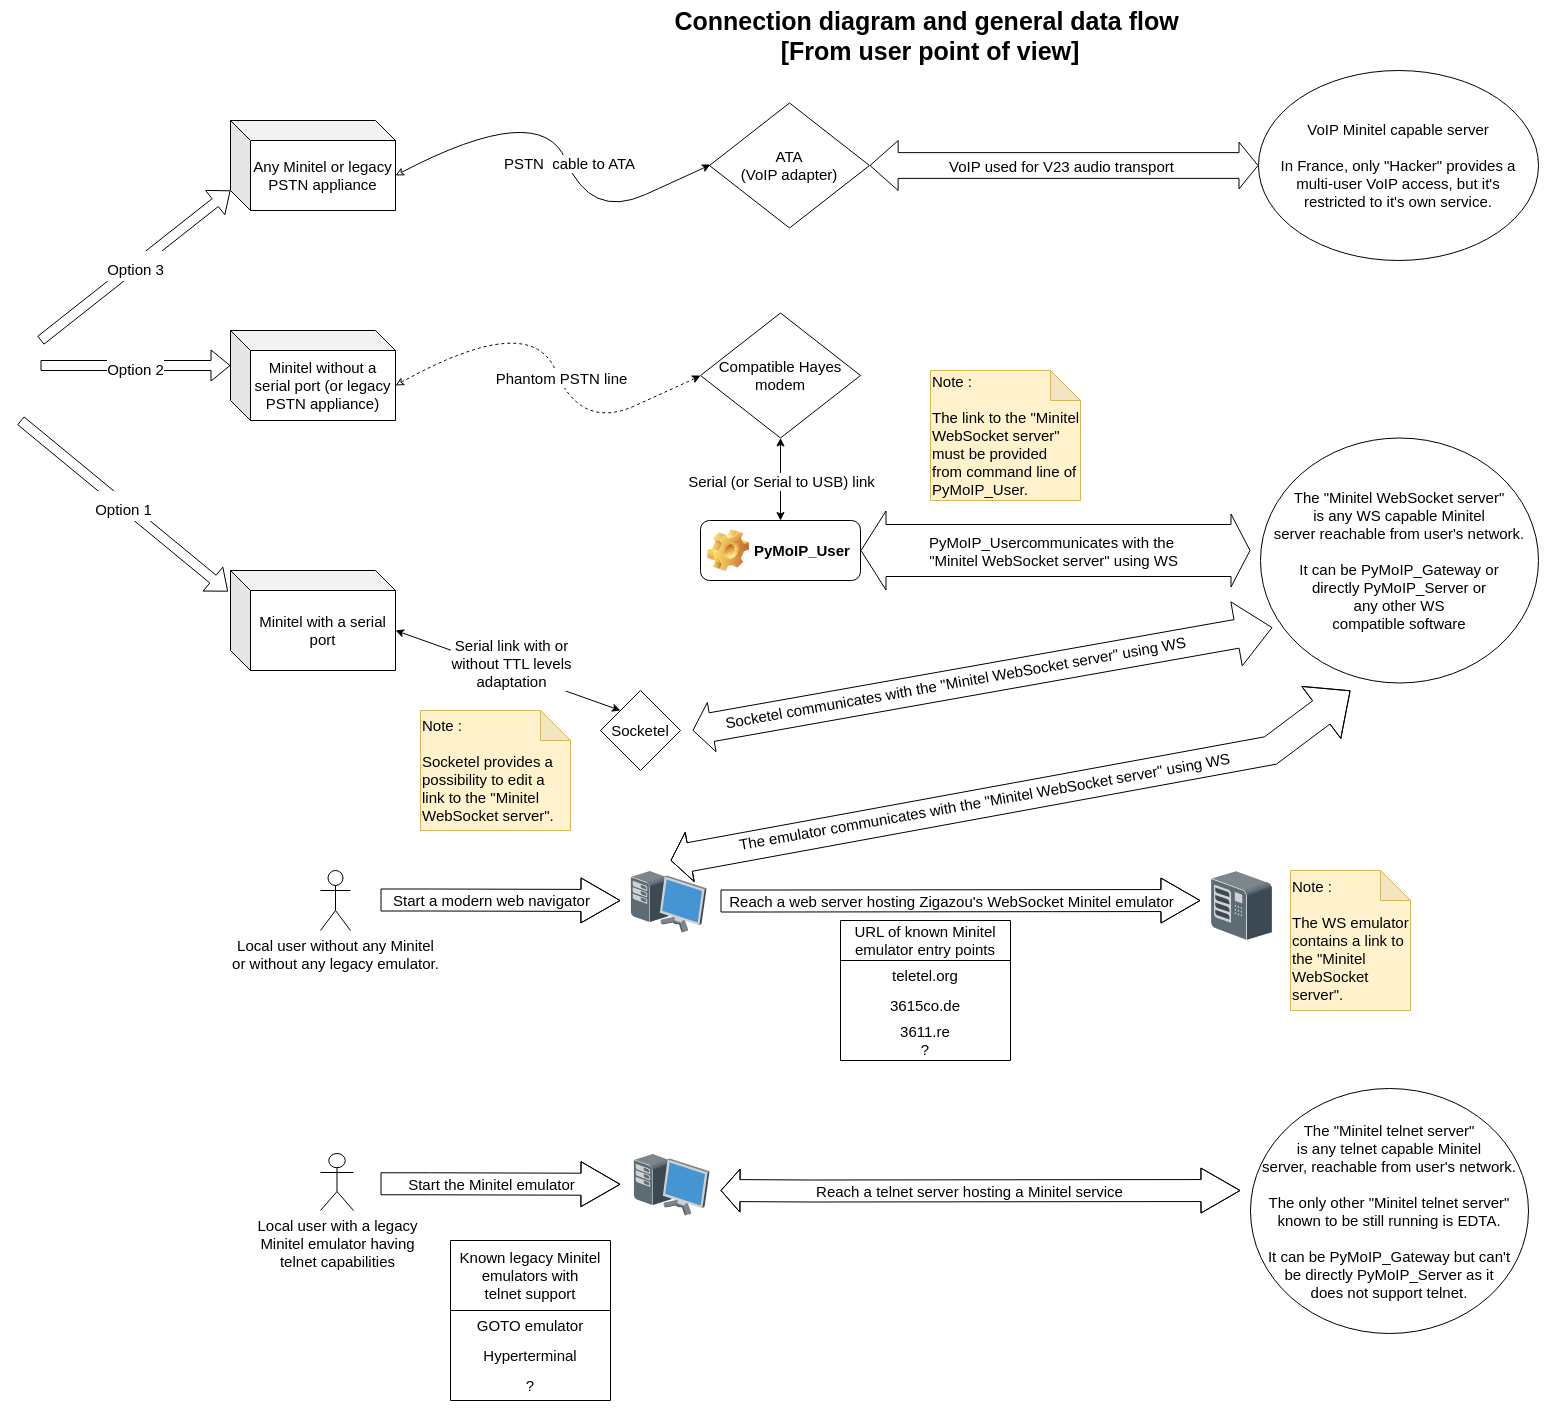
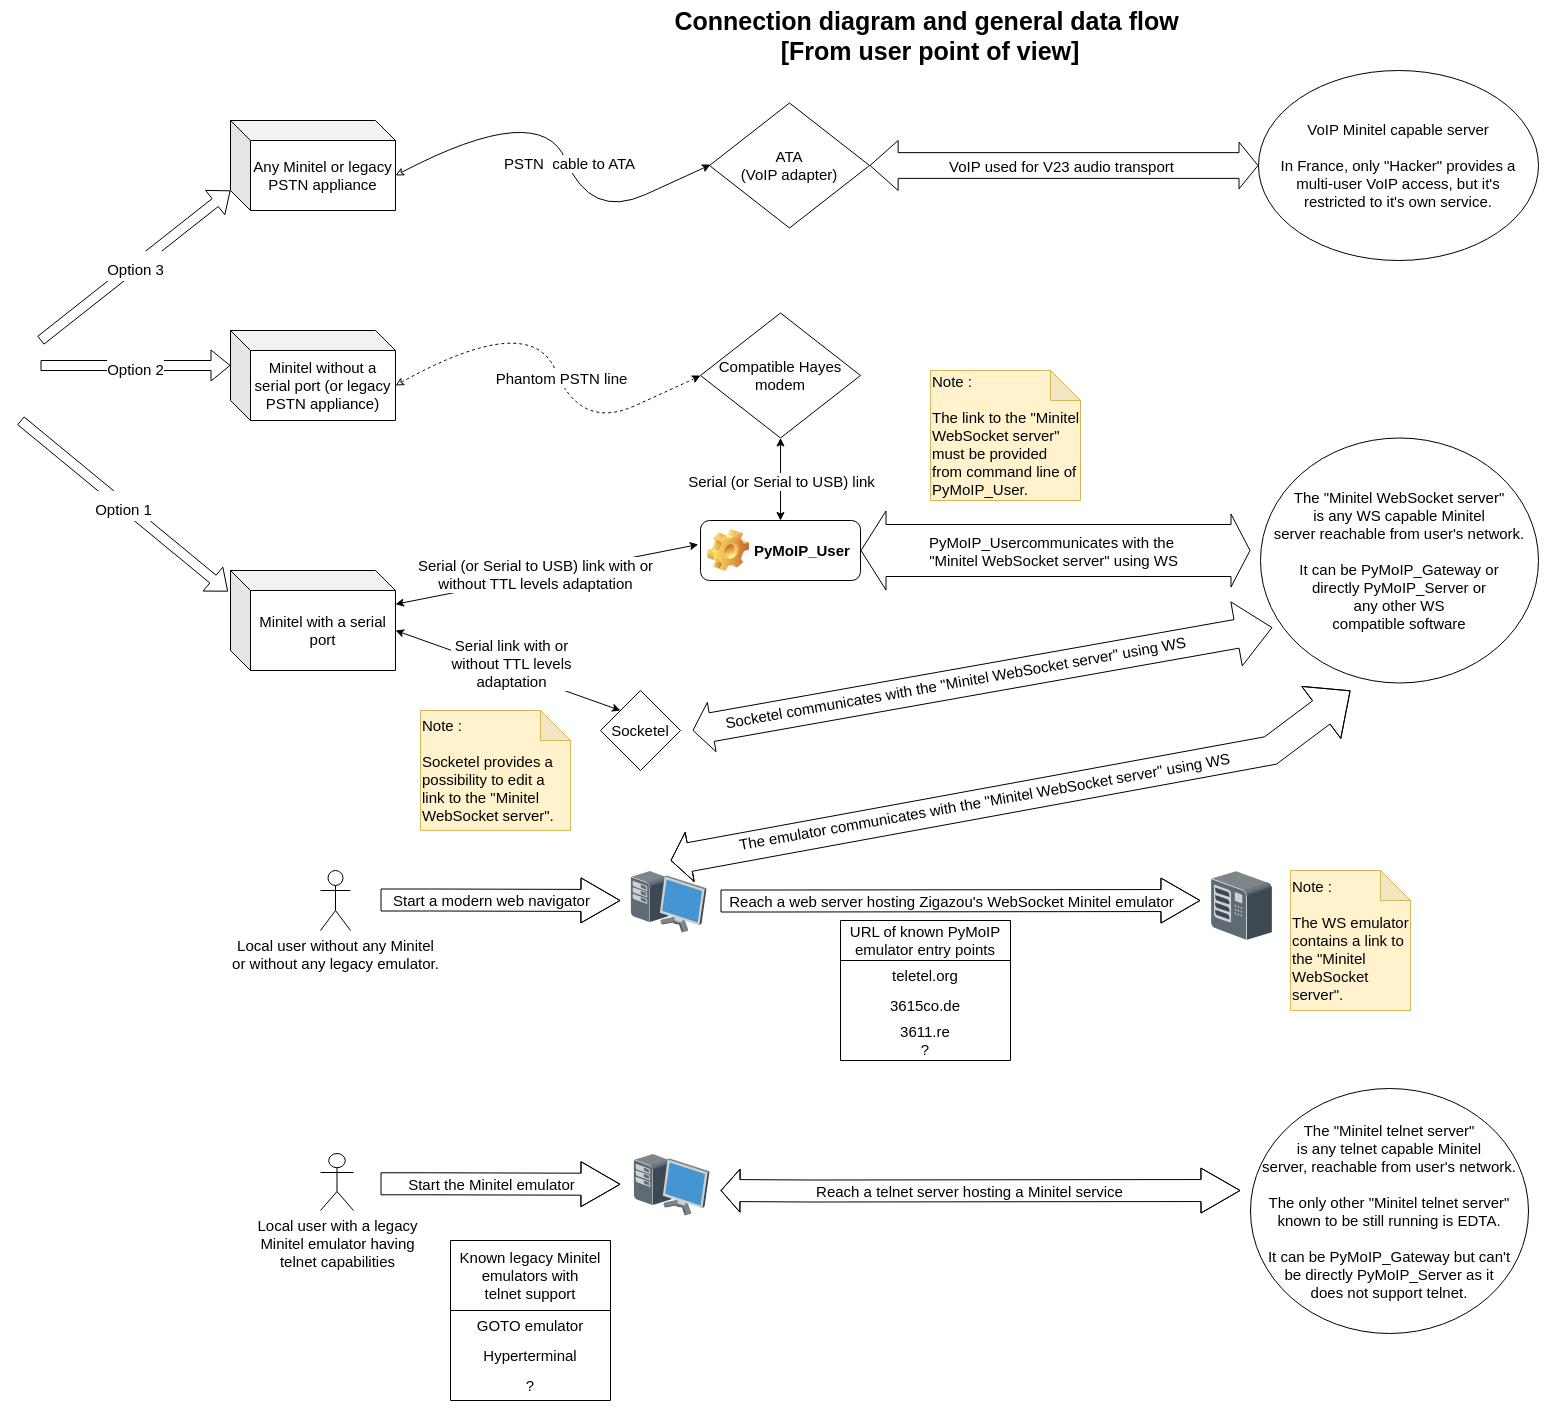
+ <mxCell id="25" value="" style="endArrow=classic;startArrow=classic;html=1;rounded=0;sketch=0;fontSize=15;exitX=-0.014;exitY=0.4;exitDx=0;exitDy=0;exitPerimeter=0;" edge="1" parent="1" source="30" target="18"><mxGeometry width="50" height="50" relative="1" as="geometry"><mxPoint x="680" y="540" as="sourcePoint" /><mxPoint x="410" y="620" as="targetPoint" /></mxGeometry></mxCell>
+ <mxCell id="26" value="Serial (or Serial to USB) link with or&lt;br&gt;without TTL levels adaptation" style="edgeLabel;html=1;align=center;verticalAlign=middle;resizable=0;points=[];fontSize=15;" vertex="1" connectable="0" parent="25"><mxGeometry x="0.407" y="2" relative="1" as="geometry"><mxPoint x="49" y="-14" as="offset" /></mxGeometry></mxCell>
- <mxCell id="10" value="URL of known Minitel emulator entry points" style="swimlane;fontStyle=0;childLayout=stackLayout;horizontal=1;startSize=40;horizontalStack=0;resizeParent=1;resizeParentMax=0;resizeLast=0;collapsible=1;marginBottom=0;whiteSpace=wrap;html=1;fontSize=15;" vertex="1" parent="1"><mxGeometry x="840" y="920" width="170" height="140" as="geometry" /></mxCell>
+ <mxCell id="10" value="URL of known PyMoIP emulator entry points" style="swimlane;fontStyle=0;childLayout=stackLayout;horizontal=1;startSize=40;horizontalStack=0;resizeParent=1;resizeParentMax=0;resizeLast=0;collapsible=1;marginBottom=0;whiteSpace=wrap;html=1;fontSize=15;" vertex="1" parent="1"><mxGeometry x="840" y="920" width="170" height="140" as="geometry" /></mxCell>
